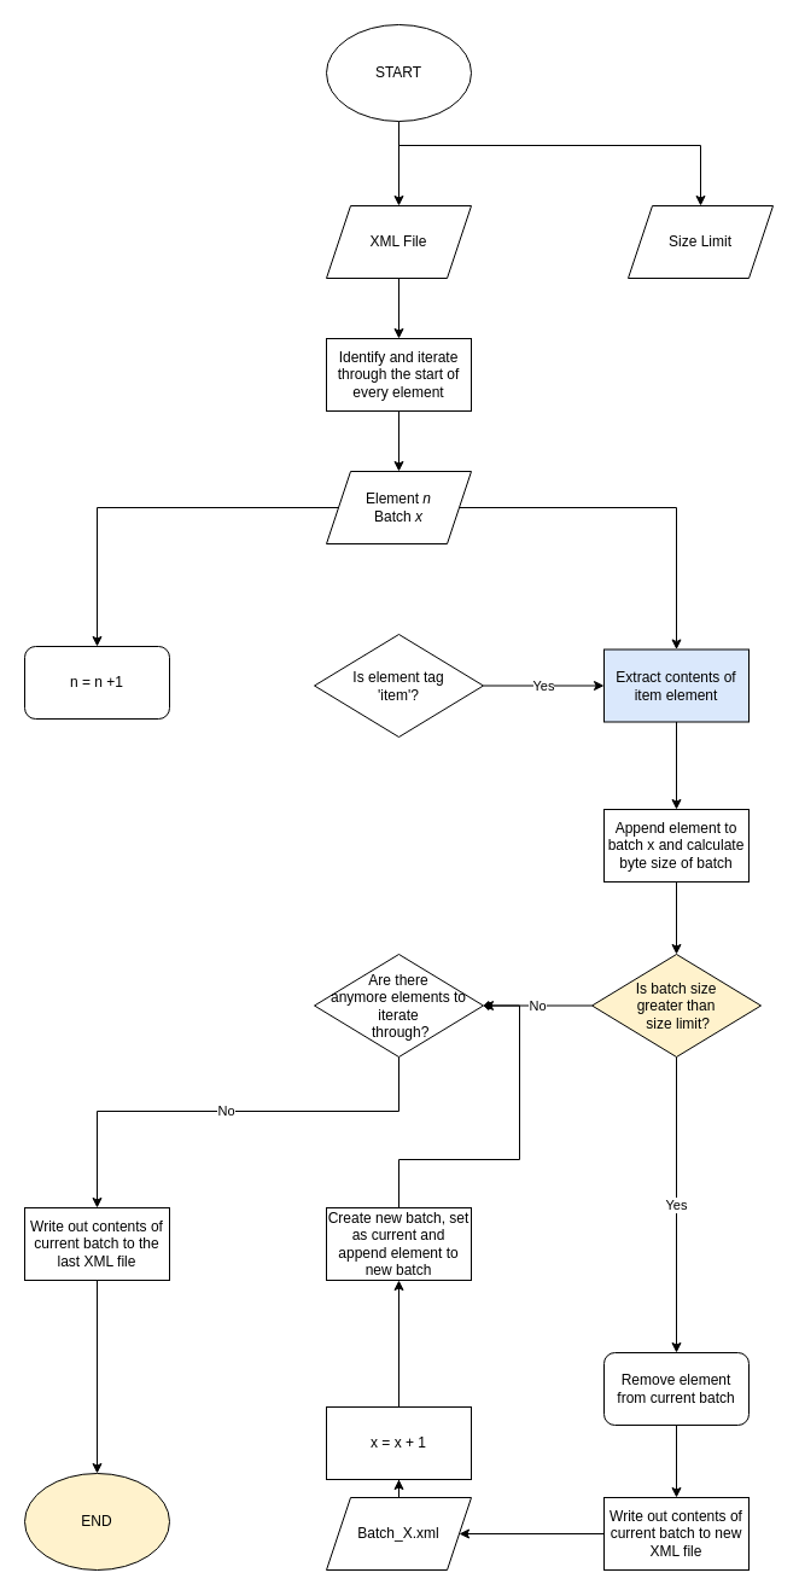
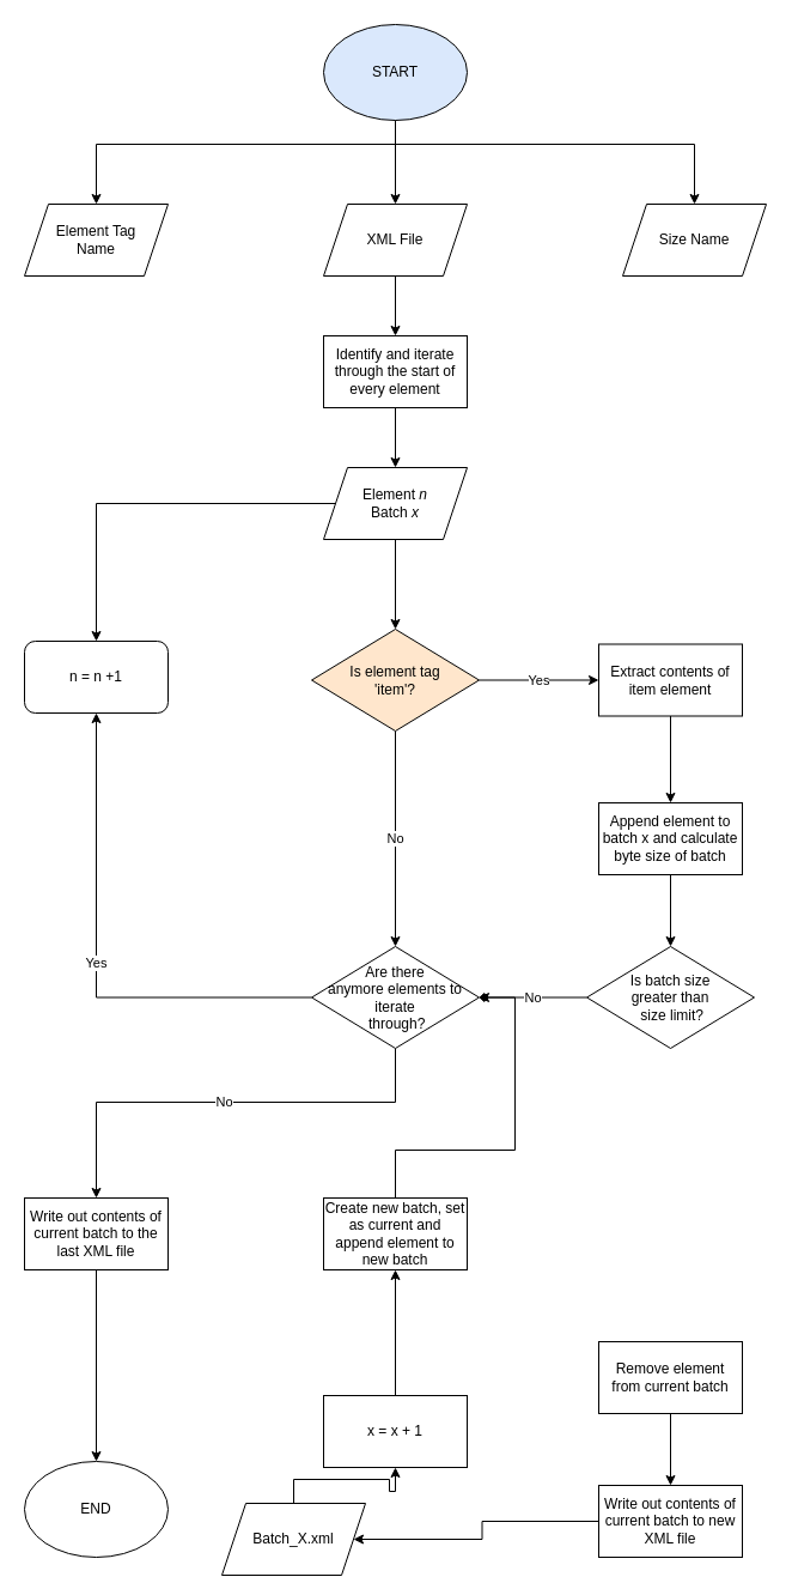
- <mxCell id="5" value="START" style="ellipse;whiteSpace=wrap;html=1;" parent="1" vertex="1"><mxGeometry x="270" y="20" width="120" height="80" as="geometry" /></mxCell>
+ <mxCell id="5" value="START" style="ellipse;whiteSpace=wrap;html=1;fillColor=#dae8fc;" parent="1" vertex="1"><mxGeometry x="270" y="20" width="120" height="80" as="geometry" /></mxCell>
+ <mxCell id="2" style="edgeStyle=orthogonalEdgeStyle;rounded=0;orthogonalLoop=1;jettySize=auto;html=1;" parent="1" source="5" target="6" edge="1"><mxGeometry relative="1" as="geometry"><Array as="points"><mxPoint x="330" y="120" /><mxPoint x="80" y="120" /></Array></mxGeometry></mxCell>
+ <mxCell id="6" value="Element Tag &lt;br&gt;Name" style="shape=parallelogram;perimeter=parallelogramPerimeter;whiteSpace=wrap;html=1;fixedSize=1;" parent="1" vertex="1"><mxGeometry x="20" y="170" width="120" height="60" as="geometry" /></mxCell>
- <mxCell id="9" value="Size Limit" style="shape=parallelogram;perimeter=parallelogramPerimeter;whiteSpace=wrap;html=1;fixedSize=1;" parent="1" vertex="1"><mxGeometry x="520" y="170" width="120" height="60" as="geometry" /></mxCell>
+ <mxCell id="9" value="Size Name" style="shape=parallelogram;perimeter=parallelogramPerimeter;whiteSpace=wrap;html=1;fixedSize=1;" parent="1" vertex="1"><mxGeometry x="520" y="170" width="120" height="60" as="geometry" /></mxCell>
- <mxCell id="24" style="edgeStyle=orthogonalEdgeStyle;rounded=0;orthogonalLoop=1;jettySize=auto;html=1;" edge="1" parent="1" source="25" target="14"><mxGeometry relative="1" as="geometry" /></mxCell>
+ <mxCell id="24" style="edgeStyle=orthogonalEdgeStyle;rounded=0;orthogonalLoop=1;jettySize=auto;html=1;entryX=0.5;entryY=0;entryDx=0;entryDy=0;" edge="1" parent="1" source="25" target="19"><mxGeometry relative="1" as="geometry" /></mxCell>
- <mxCell id="19" value="Is element tag &lt;br&gt;'item'?" style="rhombus;whiteSpace=wrap;html=1;" parent="1" vertex="1"><mxGeometry x="260" y="525" width="140" height="85" as="geometry" /></mxCell>
+ <mxCell id="19" value="Is element tag &lt;br&gt;'item'?" style="rhombus;whiteSpace=wrap;html=1;fillColor=#ffe6cc;" parent="1" vertex="1"><mxGeometry x="260" y="525" width="140" height="85" as="geometry" /></mxCell>
- <mxCell id="14" value="Extract contents of item element" style="rounded=0;whiteSpace=wrap;html=1;fillColor=#dae8fc;" parent="1" vertex="1"><mxGeometry x="500" y="537.5" width="120" height="60" as="geometry" /></mxCell>
+ <mxCell id="14" value="Extract contents of item element" style="rounded=0;whiteSpace=wrap;html=1;" parent="1" vertex="1"><mxGeometry x="500" y="537.5" width="120" height="60" as="geometry" /></mxCell>
+ <mxCell id="17" value="No" style="edgeStyle=orthogonalEdgeStyle;rounded=0;orthogonalLoop=1;jettySize=auto;html=1;" edge="1" parent="1" source="19" target="28"><mxGeometry relative="1" as="geometry" /></mxCell>
+ <mxCell id="26" value="Yes" style="edgeStyle=orthogonalEdgeStyle;rounded=0;orthogonalLoop=1;jettySize=auto;html=1;entryX=0.5;entryY=1;entryDx=0;entryDy=0;" edge="1" parent="1" source="28" target="12"><mxGeometry relative="1" as="geometry" /></mxCell>
- <mxCell id="33" value="Is batch size &lt;br&gt;greater than&lt;br&gt;&amp;nbsp;size limit?" style="rhombus;whiteSpace=wrap;html=1;fillColor=#fff2cc;" vertex="1" parent="1"><mxGeometry x="490" y="790" width="140" height="85" as="geometry" /></mxCell>
+ <mxCell id="33" value="Is batch size &lt;br&gt;greater than&lt;br&gt;&amp;nbsp;size limit?" style="rhombus;whiteSpace=wrap;html=1;" vertex="1" parent="1"><mxGeometry x="490" y="790" width="140" height="85" as="geometry" /></mxCell>
- <mxCell id="32" value="Yes" style="edgeStyle=orthogonalEdgeStyle;rounded=0;orthogonalLoop=1;jettySize=auto;html=1;entryX=0.5;entryY=0;entryDx=0;entryDy=0;" edge="1" parent="1" source="33" target="30"><mxGeometry relative="1" as="geometry" /></mxCell>
- <mxCell id="30" value="Remove element from current batch" style="whiteSpace=wrap;html=1;rounded=1;" vertex="1" parent="1"><mxGeometry x="500" y="1120" width="120" height="60" as="geometry" /></mxCell>
+ <mxCell id="30" value="Remove element from current batch" style="rounded=0;whiteSpace=wrap;html=1;" vertex="1" parent="1"><mxGeometry x="500" y="1120" width="120" height="60" as="geometry" /></mxCell>
- <mxCell id="20" value="END" style="ellipse;whiteSpace=wrap;html=1;fillColor=#fff2cc;" parent="1" vertex="1"><mxGeometry x="20" y="1220" width="120" height="80" as="geometry" /></mxCell>
+ <mxCell id="20" value="END" style="ellipse;whiteSpace=wrap;html=1;" parent="1" vertex="1"><mxGeometry x="20" y="1220" width="120" height="80" as="geometry" /></mxCell>
- <mxCell id="22" value="Batch_X.xml" style="shape=parallelogram;perimeter=parallelogramPerimeter;whiteSpace=wrap;html=1;fixedSize=1;" vertex="1" parent="1"><mxGeometry x="270" y="1240" width="120" height="60" as="geometry" /></mxCell>
+ <mxCell id="22" value="Batch_X.xml" style="shape=parallelogram;perimeter=parallelogramPerimeter;whiteSpace=wrap;html=1;fixedSize=1;" vertex="1" parent="1"><mxGeometry x="185" y="1255" width="120" height="60" as="geometry" /></mxCell>
